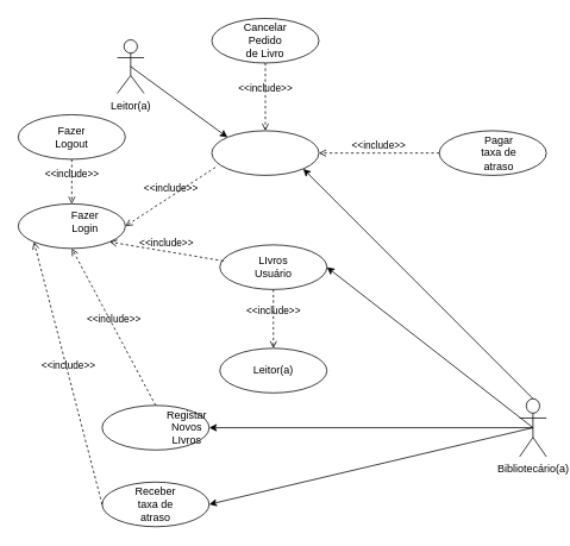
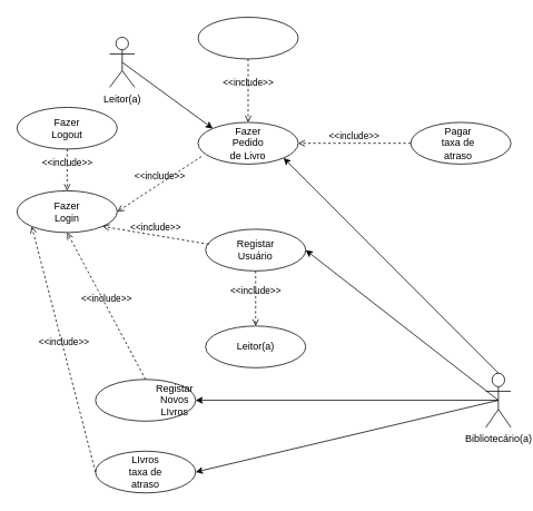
- <mxCell id="13" value="Cancelar Pedido de Livro" style="text;html=1;strokeColor=none;fillColor=none;align=center;verticalAlign=middle;whiteSpace=wrap;rounded=0;" parent="1" vertex="1"><mxGeometry x="277" y="35" width="40" height="20" as="geometry" /></mxCell>
+ <mxCell id="7" value="Fazer Pedido de Livro" style="text;html=1;strokeColor=none;fillColor=none;align=center;verticalAlign=middle;whiteSpace=wrap;rounded=0;" parent="1" vertex="1"><mxGeometry x="272" y="161" width="50" height="20" as="geometry" /></mxCell>
- <mxCell id="11" value="Pagar taxa de atraso" style="text;html=1;strokeColor=none;fillColor=none;align=center;verticalAlign=middle;whiteSpace=wrap;rounded=0;" parent="1" vertex="1"><mxGeometry x="529" y="161" width="60" height="20" as="geometry" /></mxCell>
+ <mxCell id="11" value="Pagar taxa de atraso" style="text;html=1;strokeColor=none;fillColor=none;align=center;verticalAlign=middle;whiteSpace=wrap;rounded=0;" parent="1" vertex="1"><mxGeometry x="519" y="161" width="60" height="20" as="geometry" /></mxCell>
- <mxCell id="3" value="Fazer Login" style="text;html=1;strokeColor=none;fillColor=none;align=center;verticalAlign=middle;whiteSpace=wrap;rounded=0;" parent="1" vertex="1"><mxGeometry x="75" y="238" width="40" height="20" as="geometry" /></mxCell>
+ <mxCell id="3" value="Fazer Login" style="text;html=1;strokeColor=none;fillColor=none;align=center;verticalAlign=middle;whiteSpace=wrap;rounded=0;" parent="1" vertex="1"><mxGeometry x="60" y="243" width="40" height="20" as="geometry" /></mxCell>
- <mxCell id="5" value="LIvros Usuário" style="text;html=1;strokeColor=none;fillColor=none;align=center;verticalAlign=middle;whiteSpace=wrap;rounded=0;" parent="1" vertex="1"><mxGeometry x="286" y="289" width="40" height="20" as="geometry" /></mxCell>
+ <mxCell id="5" value="Registar Usuário" style="text;html=1;strokeColor=none;fillColor=none;align=center;verticalAlign=middle;whiteSpace=wrap;rounded=0;" parent="1" vertex="1"><mxGeometry x="286" y="289" width="40" height="20" as="geometry" /></mxCell>
- <mxCell id="16" value="Receber taxa de atraso" style="text;html=1;strokeColor=none;fillColor=none;align=center;verticalAlign=middle;whiteSpace=wrap;rounded=0;" parent="1" vertex="1"><mxGeometry x="144" y="555" width="60" height="20" as="geometry" /></mxCell>
+ <mxCell id="16" value="LIvros taxa de atraso" style="text;html=1;strokeColor=none;fillColor=none;align=center;verticalAlign=middle;whiteSpace=wrap;rounded=0;" parent="1" vertex="1"><mxGeometry x="144" y="555" width="60" height="20" as="geometry" /></mxCell>
